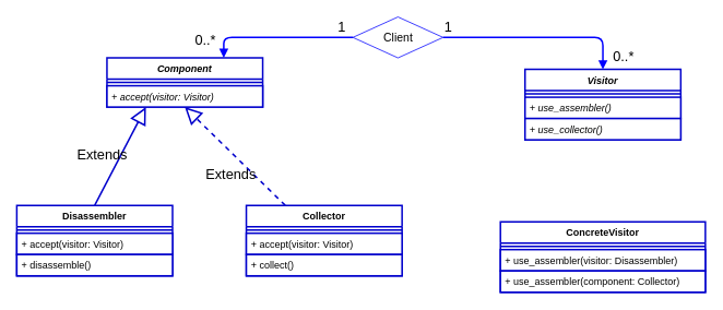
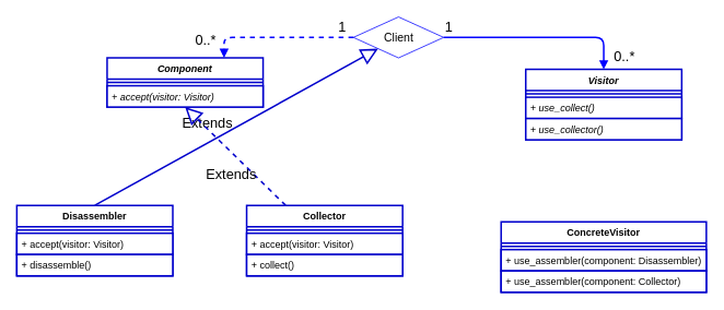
- <mxCell id="24" value="name" style="endArrow=block;endFill=1;html=1;edgeStyle=orthogonalEdgeStyle;align=left;verticalAlign=top;fontSize=14;entryX=0.75;entryY=0;entryDx=0;entryDy=0;exitX=0;exitY=0.5;exitDx=0;exitDy=0;strokeWidth=2;strokeColor=#0000FF;noLabel=1;fontColor=none;" edge="1" parent="1" source="23" target="2"><mxGeometry x="-1" relative="1" as="geometry"><mxPoint x="350" y="150" as="sourcePoint" /><mxPoint x="510" y="150" as="targetPoint" /></mxGeometry></mxCell>
+ <mxCell id="24" value="name" style="endArrow=block;endFill=1;html=1;edgeStyle=orthogonalEdgeStyle;align=left;verticalAlign=top;fontSize=14;entryX=0.75;entryY=0;entryDx=0;entryDy=0;exitX=0;exitY=0.5;exitDx=0;exitDy=0;strokeWidth=2;strokeColor=#0000FF;noLabel=1;fontColor=none;dashed=1;" edge="1" parent="1" source="23" target="2"><mxGeometry x="-1" relative="1" as="geometry"><mxPoint x="350" y="150" as="sourcePoint" /><mxPoint x="510" y="150" as="targetPoint" /></mxGeometry></mxCell>
- <mxCell id="15" value="+ use_assembler()" style="text;align=left;verticalAlign=top;spacingLeft=4;spacingRight=4;overflow=hidden;rotatable=0;points=[[0,0.5],[1,0.5]];portConstraint=eastwest;fontColor=#000000;strokeColor=#0000CC;strokeWidth=2;fillColor=#FFFFFF;fontStyle=2" vertex="1" parent="13"><mxGeometry y="34" width="190" height="26" as="geometry" /></mxCell>
+ <mxCell id="15" value="+ use_collect()" style="text;align=left;verticalAlign=top;spacingLeft=4;spacingRight=4;overflow=hidden;rotatable=0;points=[[0,0.5],[1,0.5]];portConstraint=eastwest;fontColor=#000000;strokeColor=#0000CC;strokeWidth=2;fillColor=#FFFFFF;fontStyle=2" vertex="1" parent="13"><mxGeometry y="34" width="190" height="26" as="geometry" /></mxCell>
- <mxCell id="21" value="Extends" style="endArrow=block;endSize=16;endFill=0;html=1;exitX=0.5;exitY=0;exitDx=0;exitDy=0;entryX=0.25;entryY=1;entryDx=0;entryDy=0;strokeWidth=2;strokeColor=#0000CC;fontSize=17;fontColor=#000000;labelBackgroundColor=none;" edge="1" parent="1" source="5" target="2"><mxGeometry x="-0.149" y="20" width="160" relative="1" as="geometry"><mxPoint x="255" y="280" as="sourcePoint" /><mxPoint x="477.5" y="156" as="targetPoint" /><mxPoint as="offset" /></mxGeometry></mxCell>
+ <mxCell id="21" value="Extends" style="endArrow=block;endSize=16;endFill=0;html=1;exitX=0.5;exitY=0;exitDx=0;exitDy=0;strokeWidth=2;strokeColor=#0000CC;fontSize=17;fontColor=#000000;labelBackgroundColor=none;" edge="1" parent="1" source="5" target="23"><mxGeometry x="-0.149" y="20" width="160" relative="1" as="geometry"><mxPoint x="255" y="280" as="sourcePoint" /><mxPoint x="477.5" y="156" as="targetPoint" /><mxPoint as="offset" /></mxGeometry></mxCell>
- <mxCell id="19" value="+ use_assembler(visitor: Disassembler)" style="text;align=left;verticalAlign=top;spacingLeft=4;spacingRight=4;overflow=hidden;rotatable=0;points=[[0,0.5],[1,0.5]];portConstraint=eastwest;fontColor=#000000;strokeColor=#0000CC;strokeWidth=2;fillColor=#FFFFFF;fontStyle=0" vertex="1" parent="17"><mxGeometry y="34" width="250" height="26" as="geometry" /></mxCell>
+ <mxCell id="19" value="+ use_assembler(component: Disassembler)" style="text;align=left;verticalAlign=top;spacingLeft=4;spacingRight=4;overflow=hidden;rotatable=0;points=[[0,0.5],[1,0.5]];portConstraint=eastwest;fontColor=#000000;strokeColor=#0000CC;strokeWidth=2;fillColor=#FFFFFF;fontStyle=0" vertex="1" parent="17"><mxGeometry y="34" width="250" height="26" as="geometry" /></mxCell>
